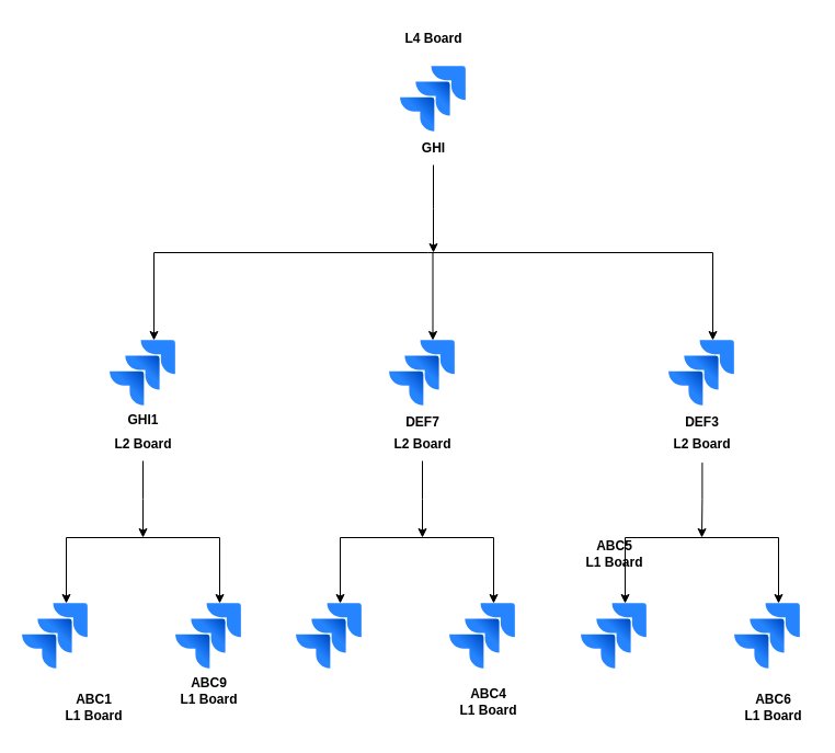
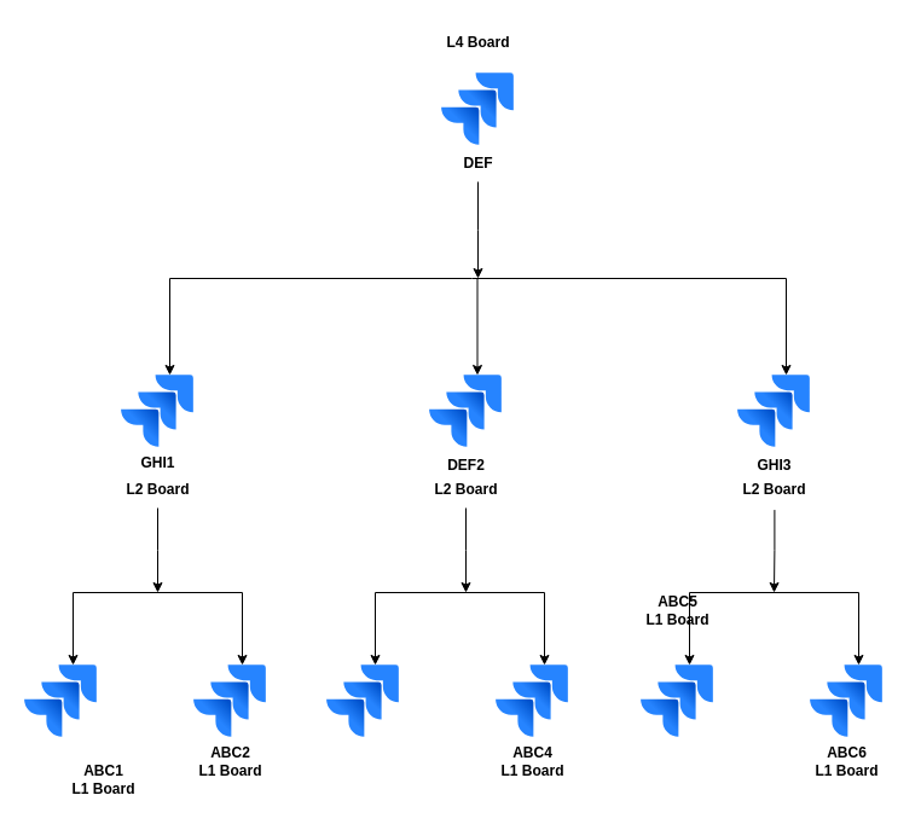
- <mxCell id="4" value="&lt;b&gt;GHI&lt;/b&gt;" style="text;html=1;align=center;verticalAlign=middle;resizable=0;points=[];autosize=1;strokeColor=none;fillColor=none;" vertex="1" parent="1"><mxGeometry x="375" y="120" width="40" height="30" as="geometry" /></mxCell>
+ <mxCell id="4" value="&lt;b&gt;DEF&lt;/b&gt;" style="text;html=1;align=center;verticalAlign=middle;resizable=0;points=[];autosize=1;strokeColor=none;fillColor=none;" vertex="1" parent="1"><mxGeometry x="375" y="120" width="40" height="30" as="geometry" /></mxCell>
- <mxCell id="14" value="&lt;b&gt;DEF7&lt;/b&gt;" style="text;html=1;align=center;verticalAlign=middle;resizable=0;points=[];autosize=1;strokeColor=none;fillColor=none;" vertex="1" parent="1"><mxGeometry x="360" y="370" width="50" height="30" as="geometry" /></mxCell>
+ <mxCell id="14" value="&lt;b&gt;DEF2&lt;/b&gt;" style="text;html=1;align=center;verticalAlign=middle;resizable=0;points=[];autosize=1;strokeColor=none;fillColor=none;" vertex="1" parent="1"><mxGeometry x="360" y="370" width="50" height="30" as="geometry" /></mxCell>
- <mxCell id="16" value="&lt;b&gt;DEF3&lt;/b&gt;" style="text;html=1;align=center;verticalAlign=middle;resizable=0;points=[];autosize=1;strokeColor=none;fillColor=none;" vertex="1" parent="1"><mxGeometry x="615" y="370" width="50" height="30" as="geometry" /></mxCell>
+ <mxCell id="16" value="&lt;b&gt;GHI3&lt;/b&gt;" style="text;html=1;align=center;verticalAlign=middle;resizable=0;points=[];autosize=1;strokeColor=none;fillColor=none;" vertex="1" parent="1"><mxGeometry x="615" y="370" width="50" height="30" as="geometry" /></mxCell>
- <mxCell id="38" value="&lt;b&gt;ABC9&lt;/b&gt;&lt;div&gt;&lt;b&gt;L1 Board&lt;/b&gt;&lt;/div&gt;" style="text;html=1;align=center;verticalAlign=middle;resizable=0;points=[];autosize=1;strokeColor=none;fillColor=none;" vertex="1" parent="1"><mxGeometry x="150" y="610" width="80" height="40" as="geometry" /></mxCell>
+ <mxCell id="38" value="&lt;b&gt;ABC2&lt;/b&gt;&lt;div&gt;&lt;b&gt;L1 Board&lt;/b&gt;&lt;/div&gt;" style="text;html=1;align=center;verticalAlign=middle;resizable=0;points=[];autosize=1;strokeColor=none;fillColor=none;" vertex="1" parent="1"><mxGeometry x="150" y="610" width="80" height="40" as="geometry" /></mxCell>
- <mxCell id="39" value="&lt;b&gt;ABC4&lt;/b&gt;&lt;div&gt;&lt;b&gt;L1 Board&lt;/b&gt;&lt;/div&gt;" style="text;html=1;align=center;verticalAlign=middle;resizable=0;points=[];autosize=1;strokeColor=none;fillColor=none;" vertex="1" parent="1"><mxGeometry x="405" y="620" width="80" height="40" as="geometry" /></mxCell>
+ <mxCell id="39" value="&lt;b&gt;ABC4&lt;/b&gt;&lt;div&gt;&lt;b&gt;L1 Board&lt;/b&gt;&lt;/div&gt;" style="text;html=1;align=center;verticalAlign=middle;resizable=0;points=[];autosize=1;strokeColor=none;fillColor=none;" vertex="1" parent="1"><mxGeometry x="400" y="610" width="80" height="40" as="geometry" /></mxCell>
- <mxCell id="41" value="&lt;b&gt;ABC6&lt;/b&gt;&lt;div&gt;&lt;b&gt;L1 Board&lt;/b&gt;&lt;/div&gt;" style="text;html=1;align=center;verticalAlign=middle;resizable=0;points=[];autosize=1;strokeColor=none;fillColor=none;" vertex="1" parent="1"><mxGeometry x="665" y="625" width="80" height="40" as="geometry" /></mxCell>
+ <mxCell id="41" value="&lt;b&gt;ABC6&lt;/b&gt;&lt;div&gt;&lt;b&gt;L1 Board&lt;/b&gt;&lt;/div&gt;" style="text;html=1;align=center;verticalAlign=middle;resizable=0;points=[];autosize=1;strokeColor=none;fillColor=none;" vertex="1" parent="1"><mxGeometry x="660" y="610" width="80" height="40" as="geometry" /></mxCell>
